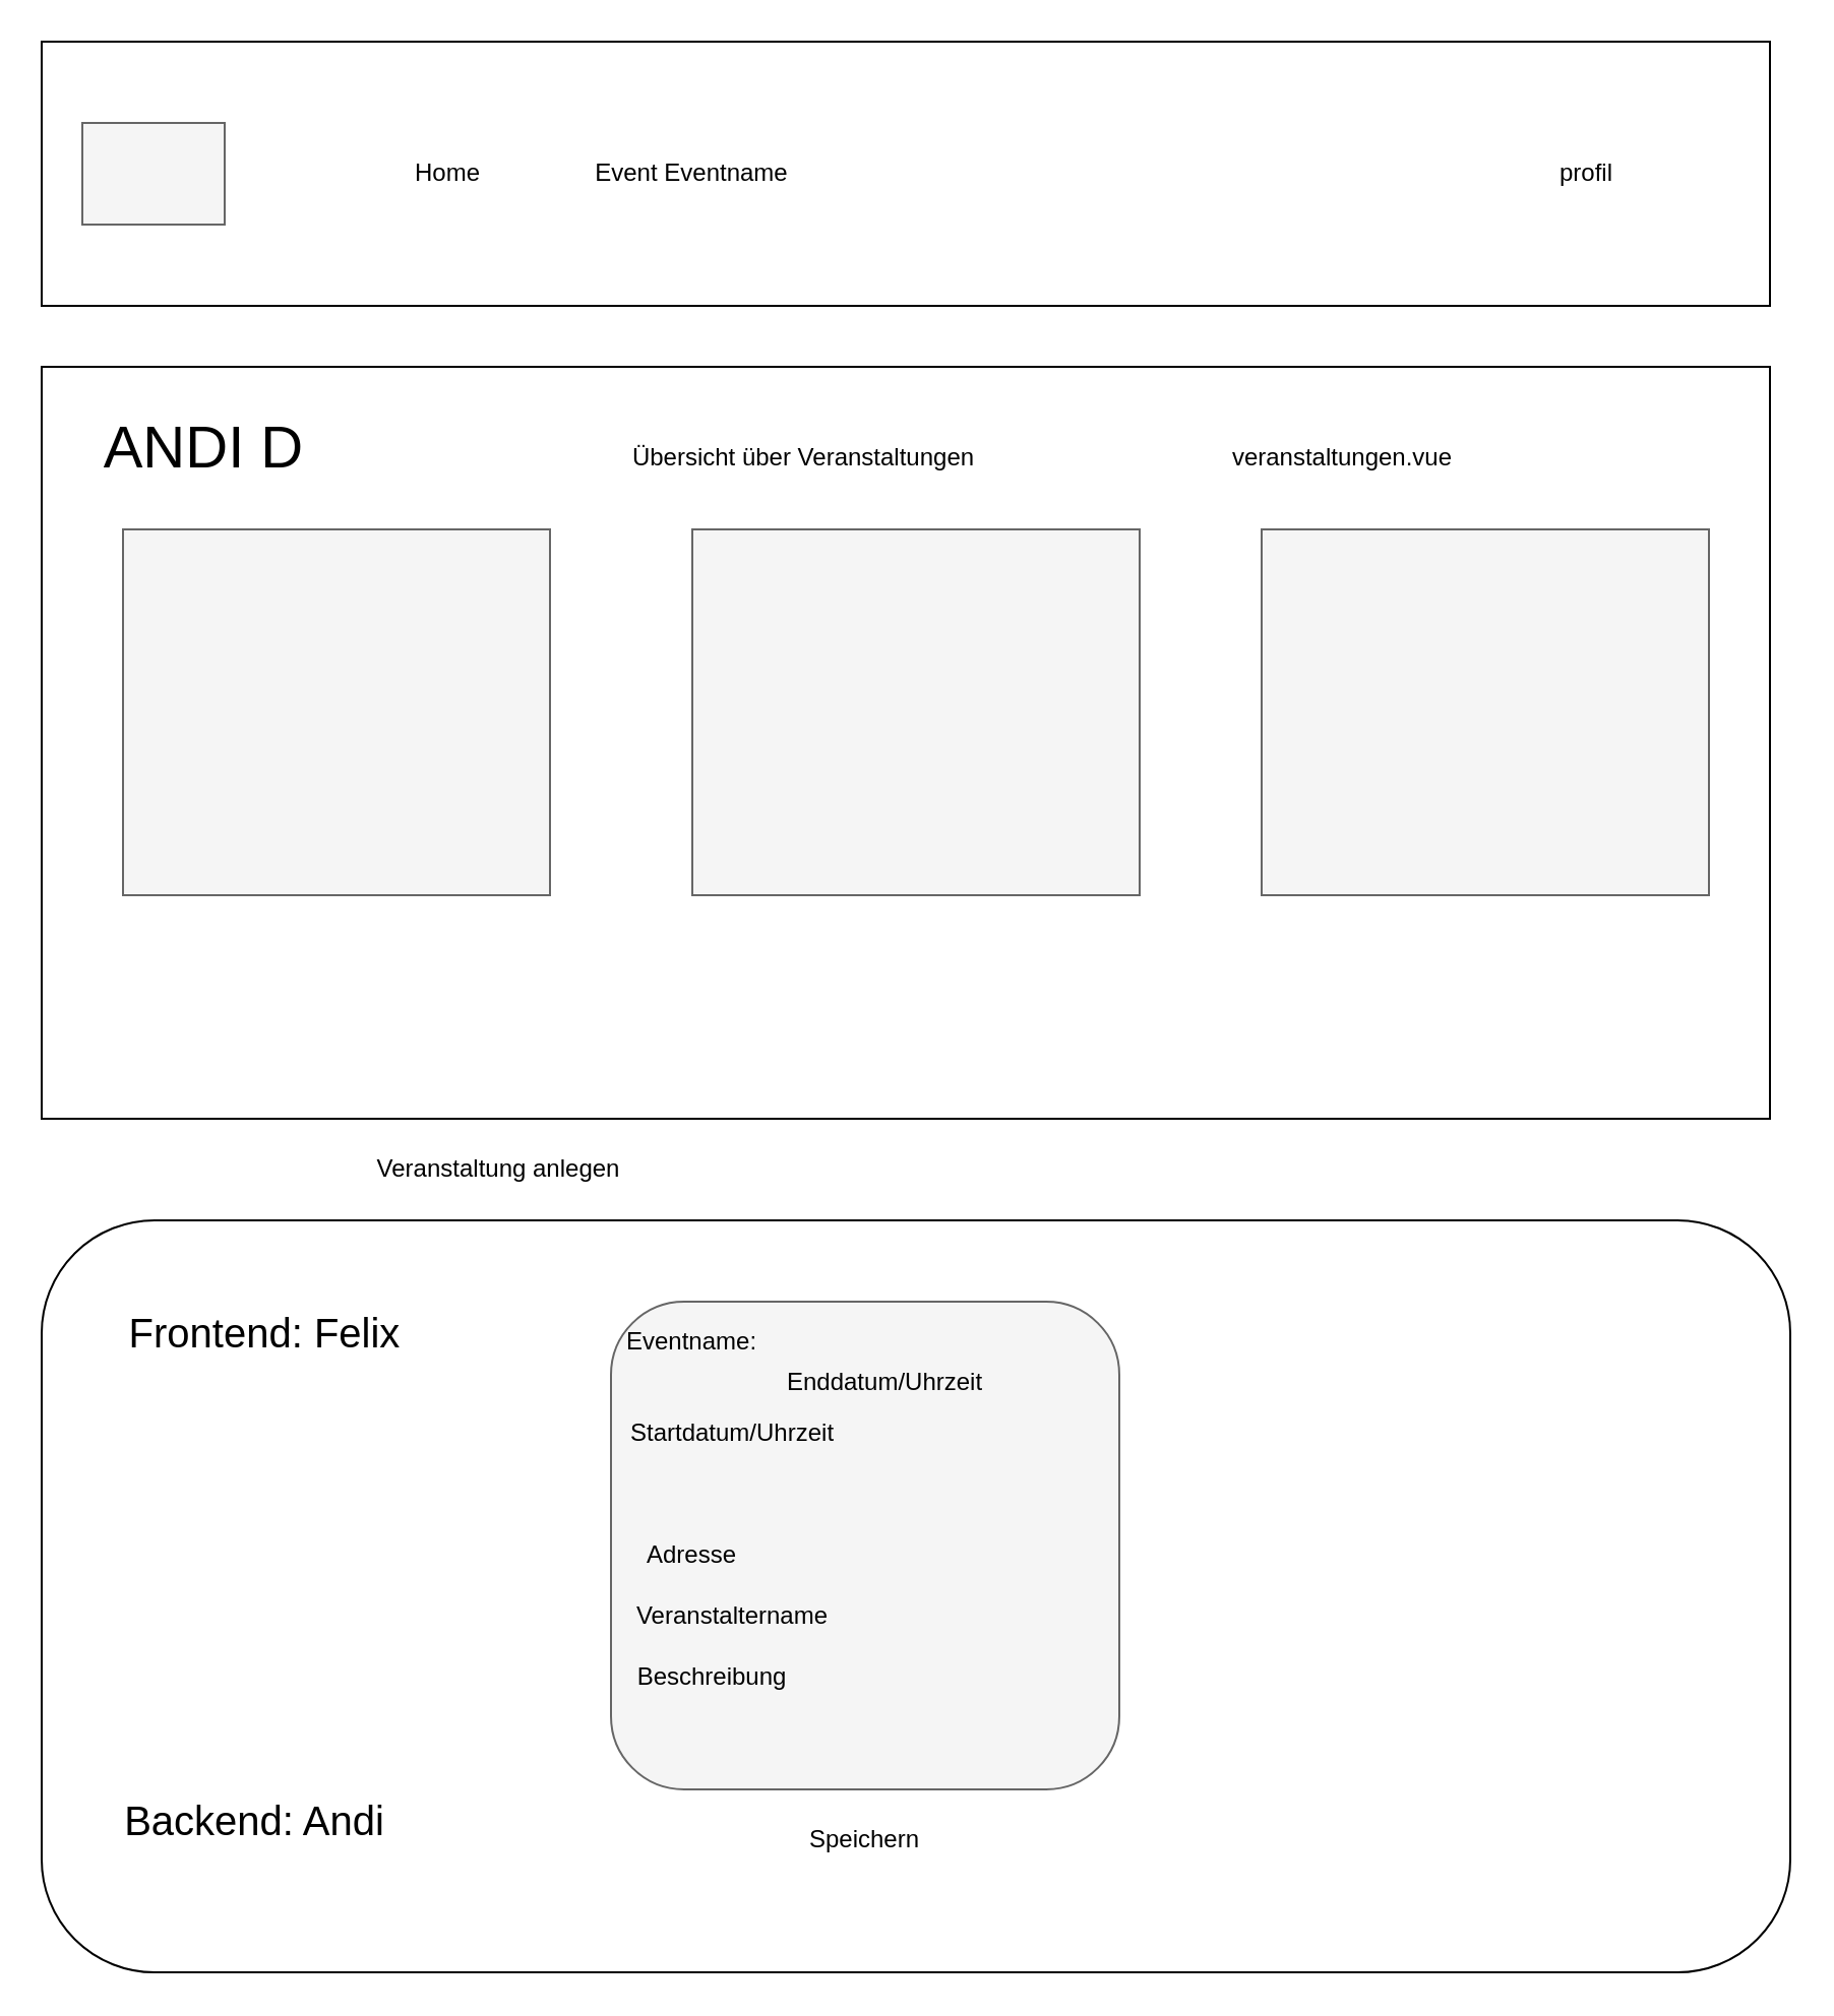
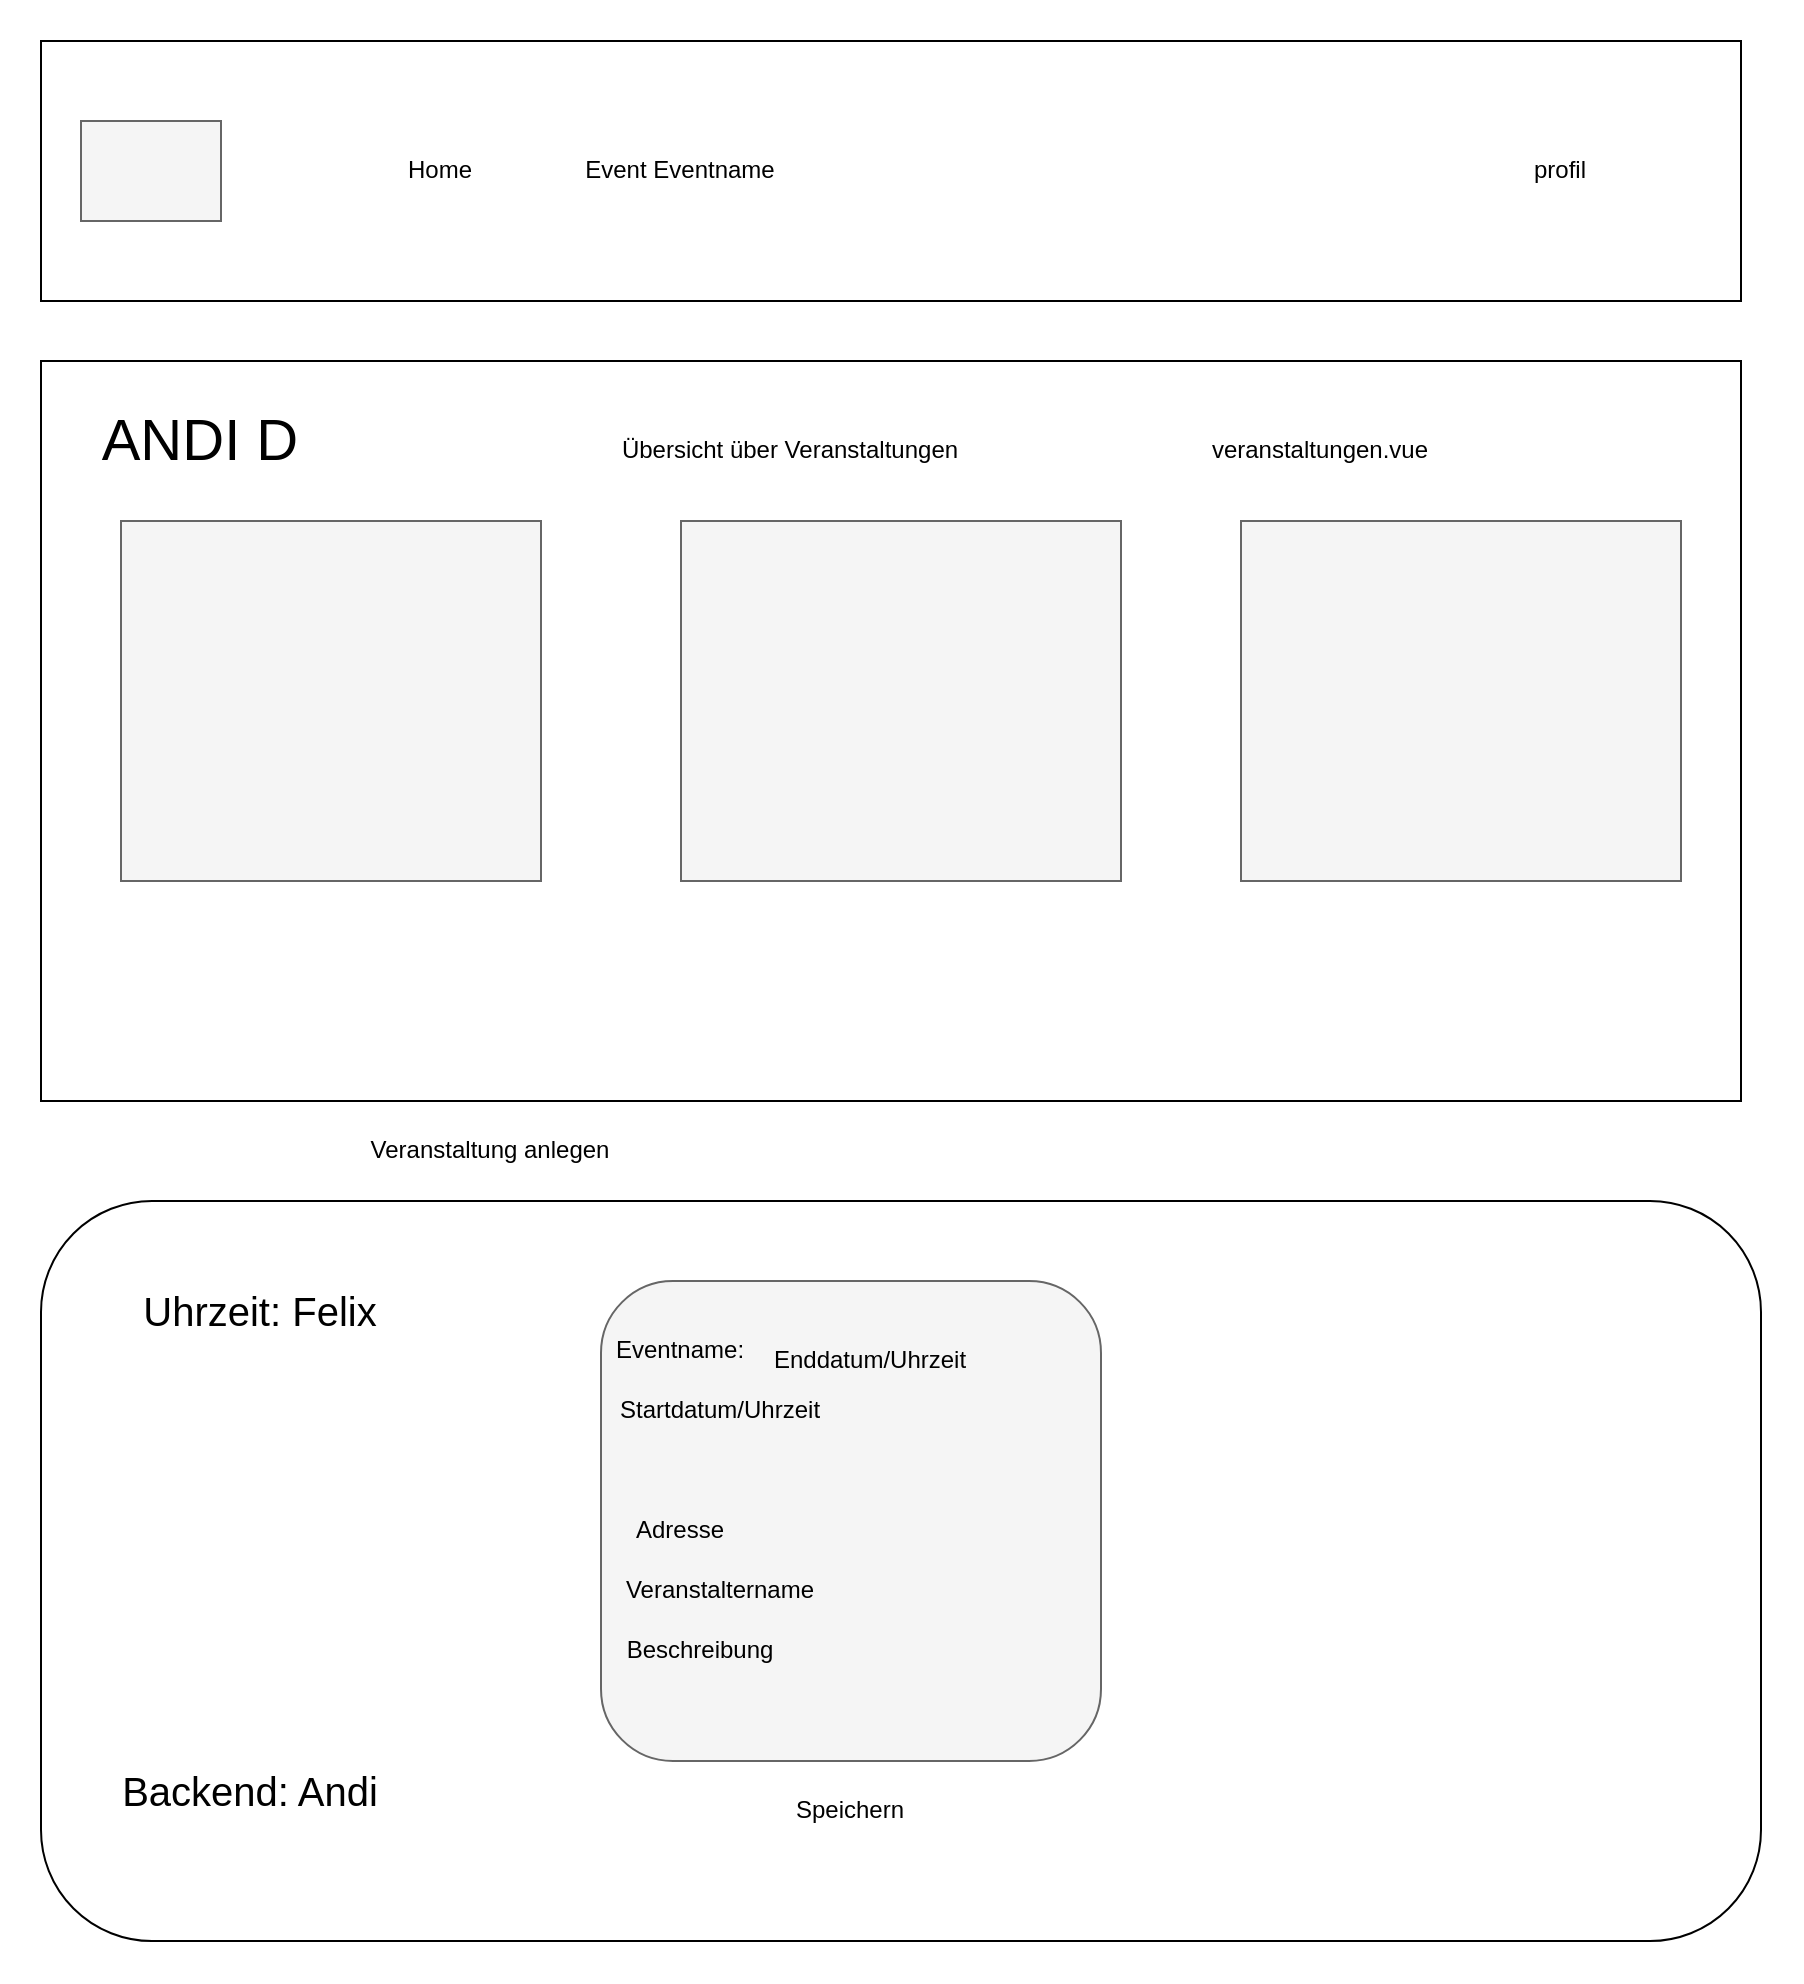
- <mxCell id="24" value="&lt;font style=&quot;font-size: 20px;&quot;&gt;Frontend: Felix&lt;/font&gt;" style="text;html=1;align=center;verticalAlign=middle;whiteSpace=wrap;rounded=0;" vertex="1" parent="1"><mxGeometry x="50" y="640" width="160" height="30" as="geometry" /></mxCell>
+ <mxCell id="24" value="&lt;font style=&quot;font-size: 20px;&quot;&gt;Uhrzeit: Felix&lt;/font&gt;" style="text;html=1;align=center;verticalAlign=middle;whiteSpace=wrap;rounded=0;" vertex="1" parent="1"><mxGeometry x="50" y="640" width="160" height="30" as="geometry" /></mxCell>
- <mxCell id="16" value="Eventname:" style="text;html=1;align=center;verticalAlign=middle;whiteSpace=wrap;rounded=0;" vertex="1" parent="1"><mxGeometry x="310" y="645" width="60" height="30" as="geometry" /></mxCell>
+ <mxCell id="16" value="Eventname:" style="text;html=1;align=center;verticalAlign=middle;whiteSpace=wrap;rounded=0;" vertex="1" parent="1"><mxGeometry x="310" y="660" width="60" height="30" as="geometry" /></mxCell>
